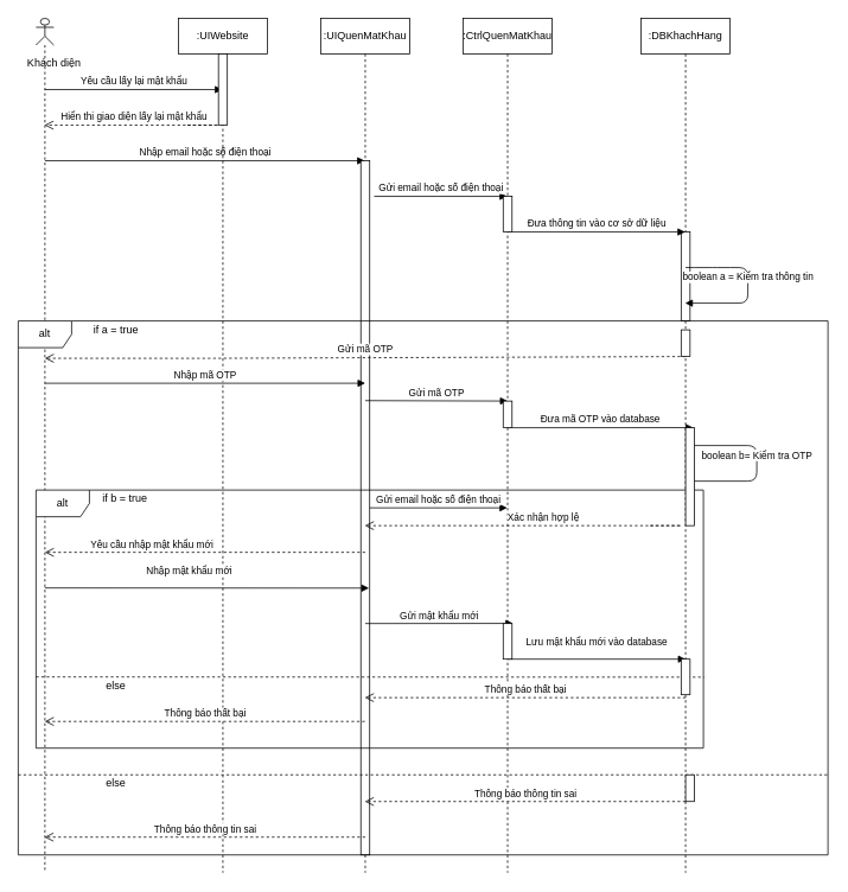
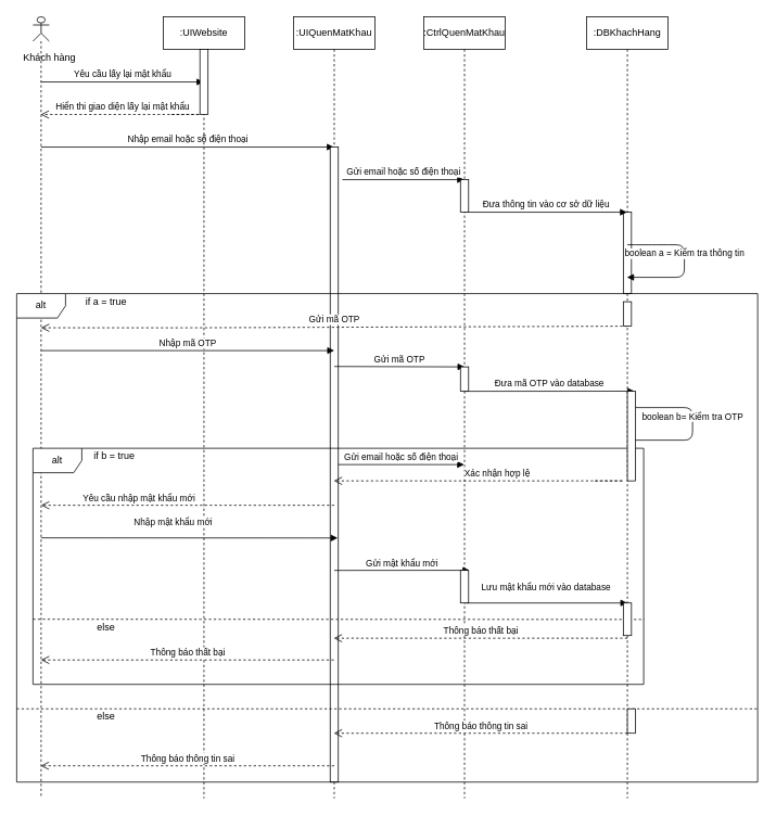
- <mxCell id="5" value="&lt;div&gt;Khách diện&lt;/div&gt;" style="text;html=1;align=center;verticalAlign=middle;resizable=0;points=[];autosize=1;" vertex="1" parent="1"><mxGeometry x="20" y="60" width="80" height="20" as="geometry" /></mxCell>
+ <mxCell id="5" value="&lt;div&gt;Khách hàng&lt;/div&gt;" style="text;html=1;align=center;verticalAlign=middle;resizable=0;points=[];autosize=1;" vertex="1" parent="1"><mxGeometry x="20" y="60" width="80" height="20" as="geometry" /></mxCell>
